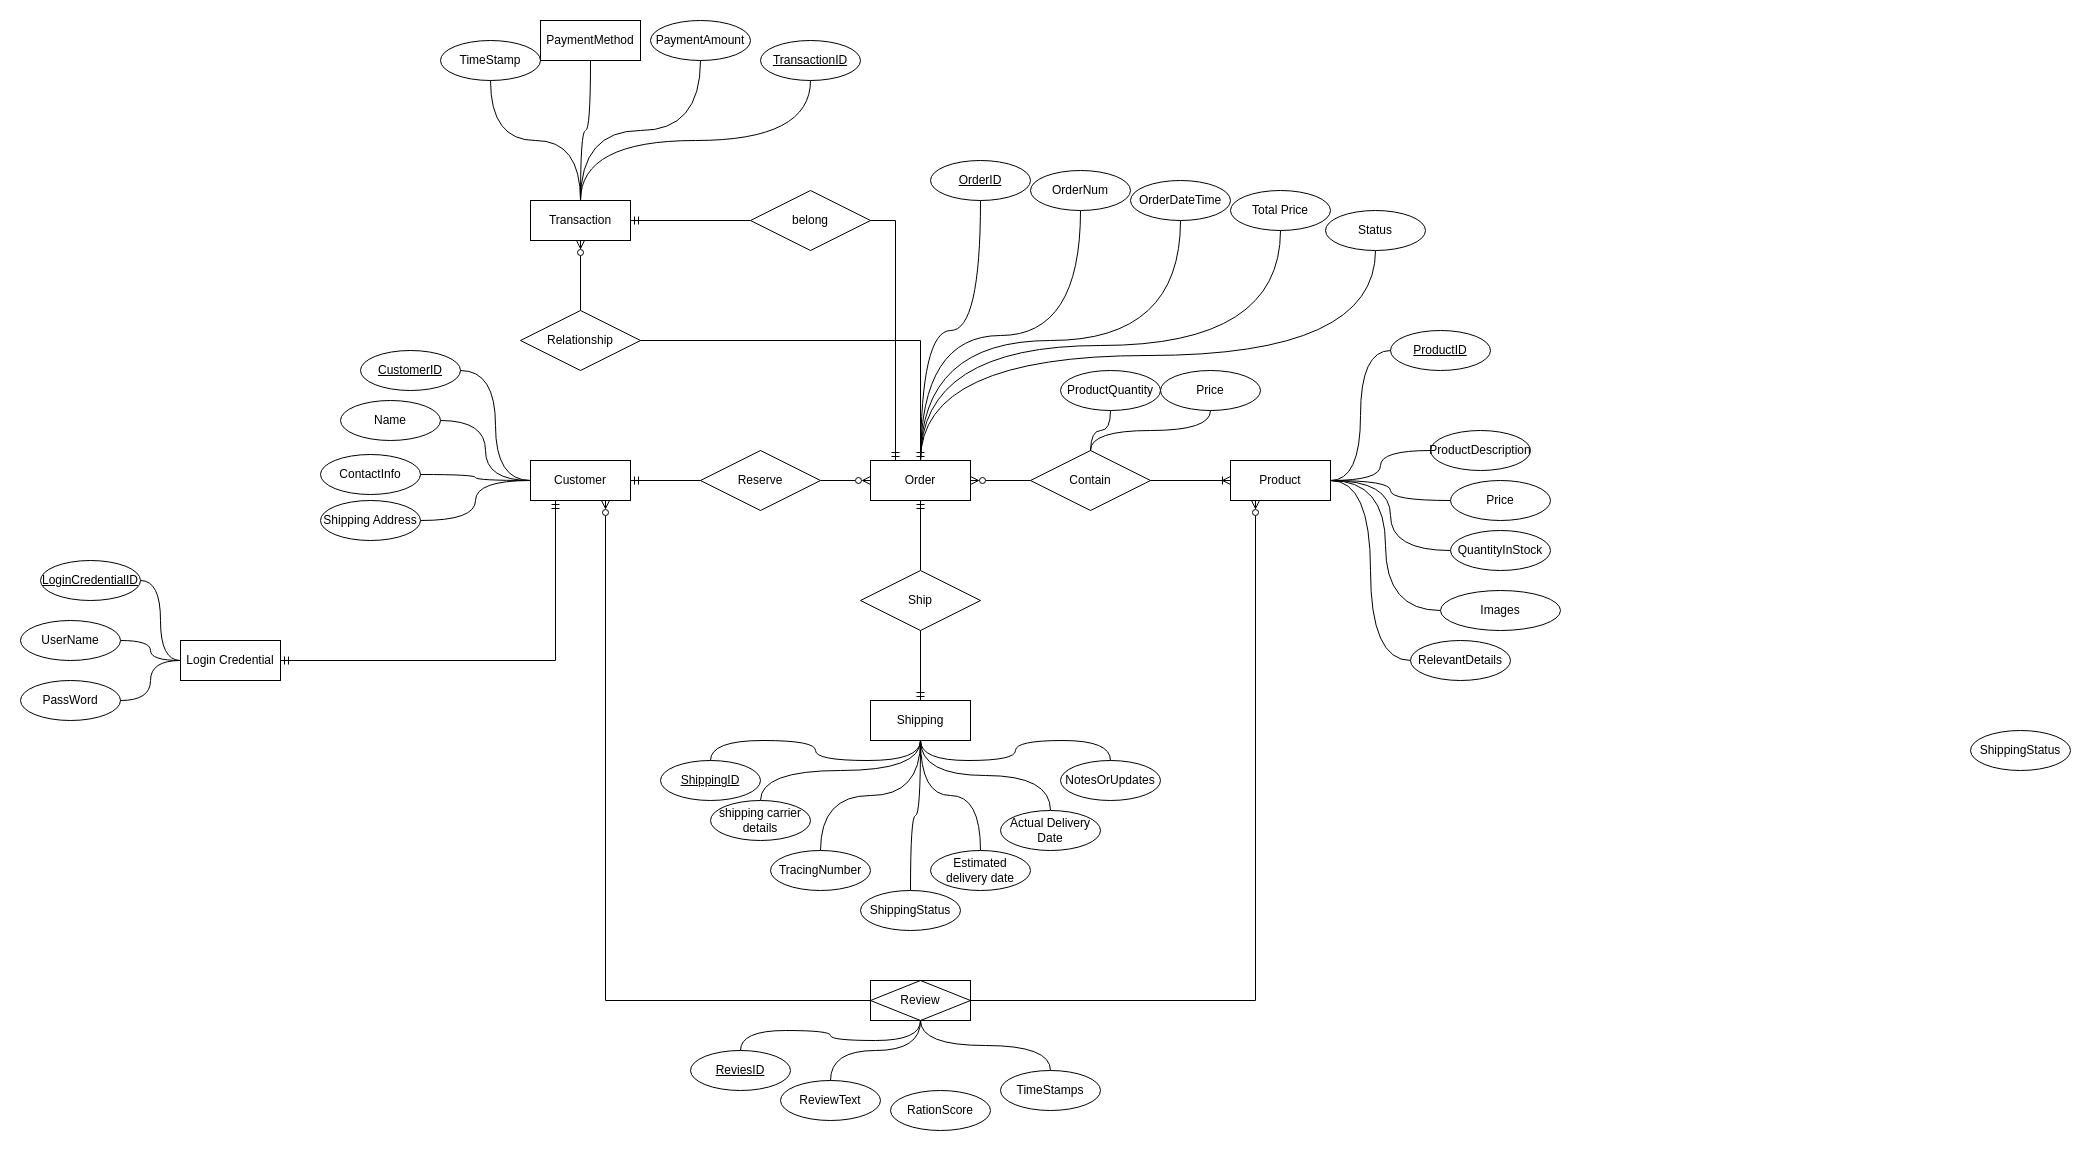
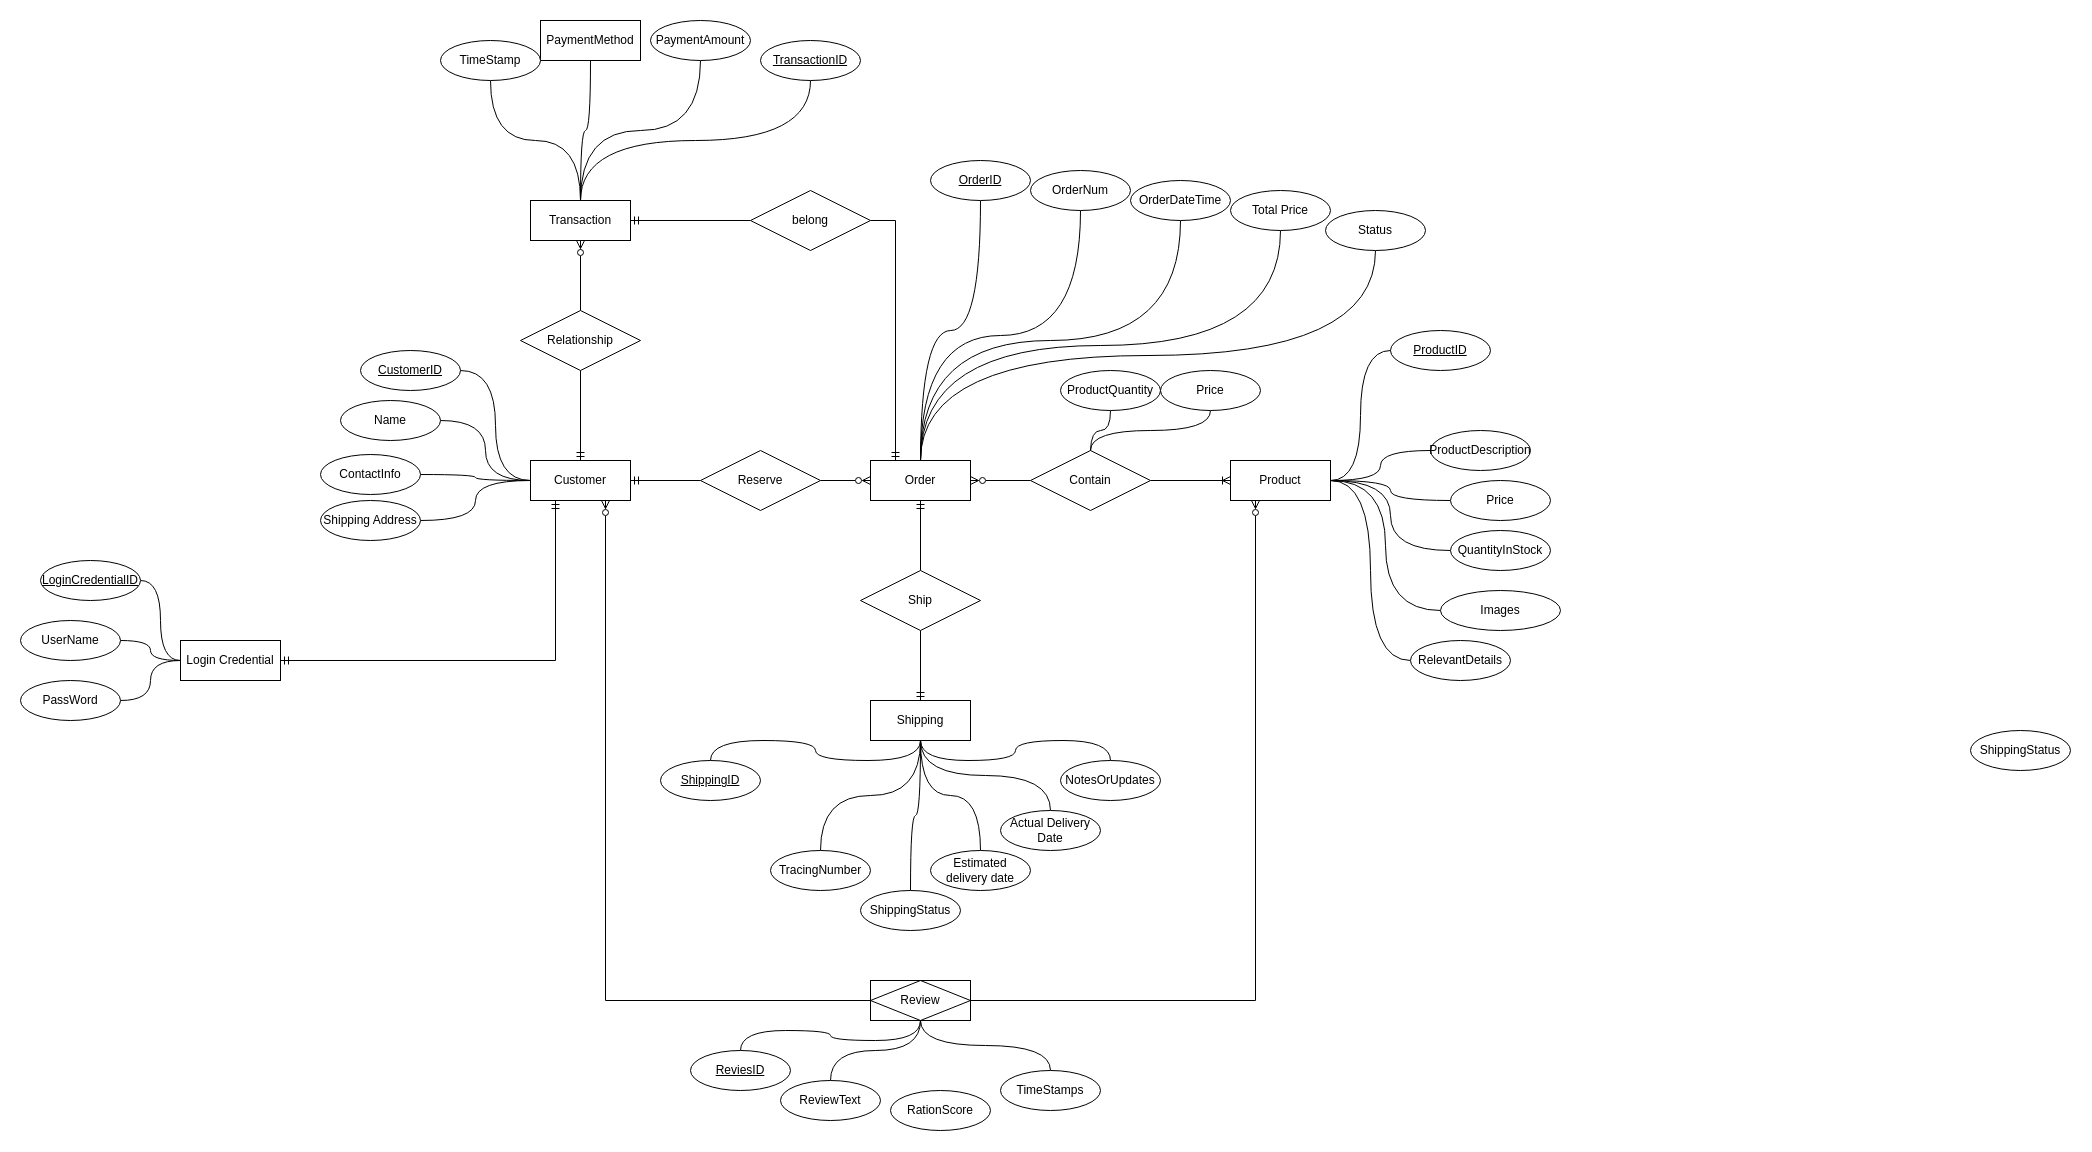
- <mxCell id="23" value="" style="edgeStyle=orthogonalEdgeStyle;rounded=0;orthogonalLoop=1;jettySize=auto;html=1;endArrow=ERmandOne;endFill=0;labelBackgroundColor=none;fontColor=default;" parent="1" source="25" target="8" edge="1"><mxGeometry relative="1" as="geometry" /></mxCell>
+ <mxCell id="23" value="" style="edgeStyle=orthogonalEdgeStyle;rounded=0;orthogonalLoop=1;jettySize=auto;html=1;endArrow=ERmandOne;endFill=0;labelBackgroundColor=none;fontColor=default;" parent="1" source="25" target="6" edge="1"><mxGeometry relative="1" as="geometry" /></mxCell>
- <mxCell id="77" style="edgeStyle=orthogonalEdgeStyle;rounded=0;orthogonalLoop=1;jettySize=auto;html=1;exitX=0.5;exitY=0;exitDx=0;exitDy=0;entryX=0.5;entryY=1;entryDx=0;entryDy=0;endArrow=none;startFill=0;curved=1;" parent="1" source="78" target="10" edge="1"><mxGeometry relative="1" as="geometry" /></mxCell>
- <mxCell id="78" value="shipping carrier &lt;br/&gt;details" style="ellipse;whiteSpace=wrap;html=1;align=center;" parent="1" vertex="1"><mxGeometry x="710" y="800" width="100" height="40" as="geometry" /></mxCell>
